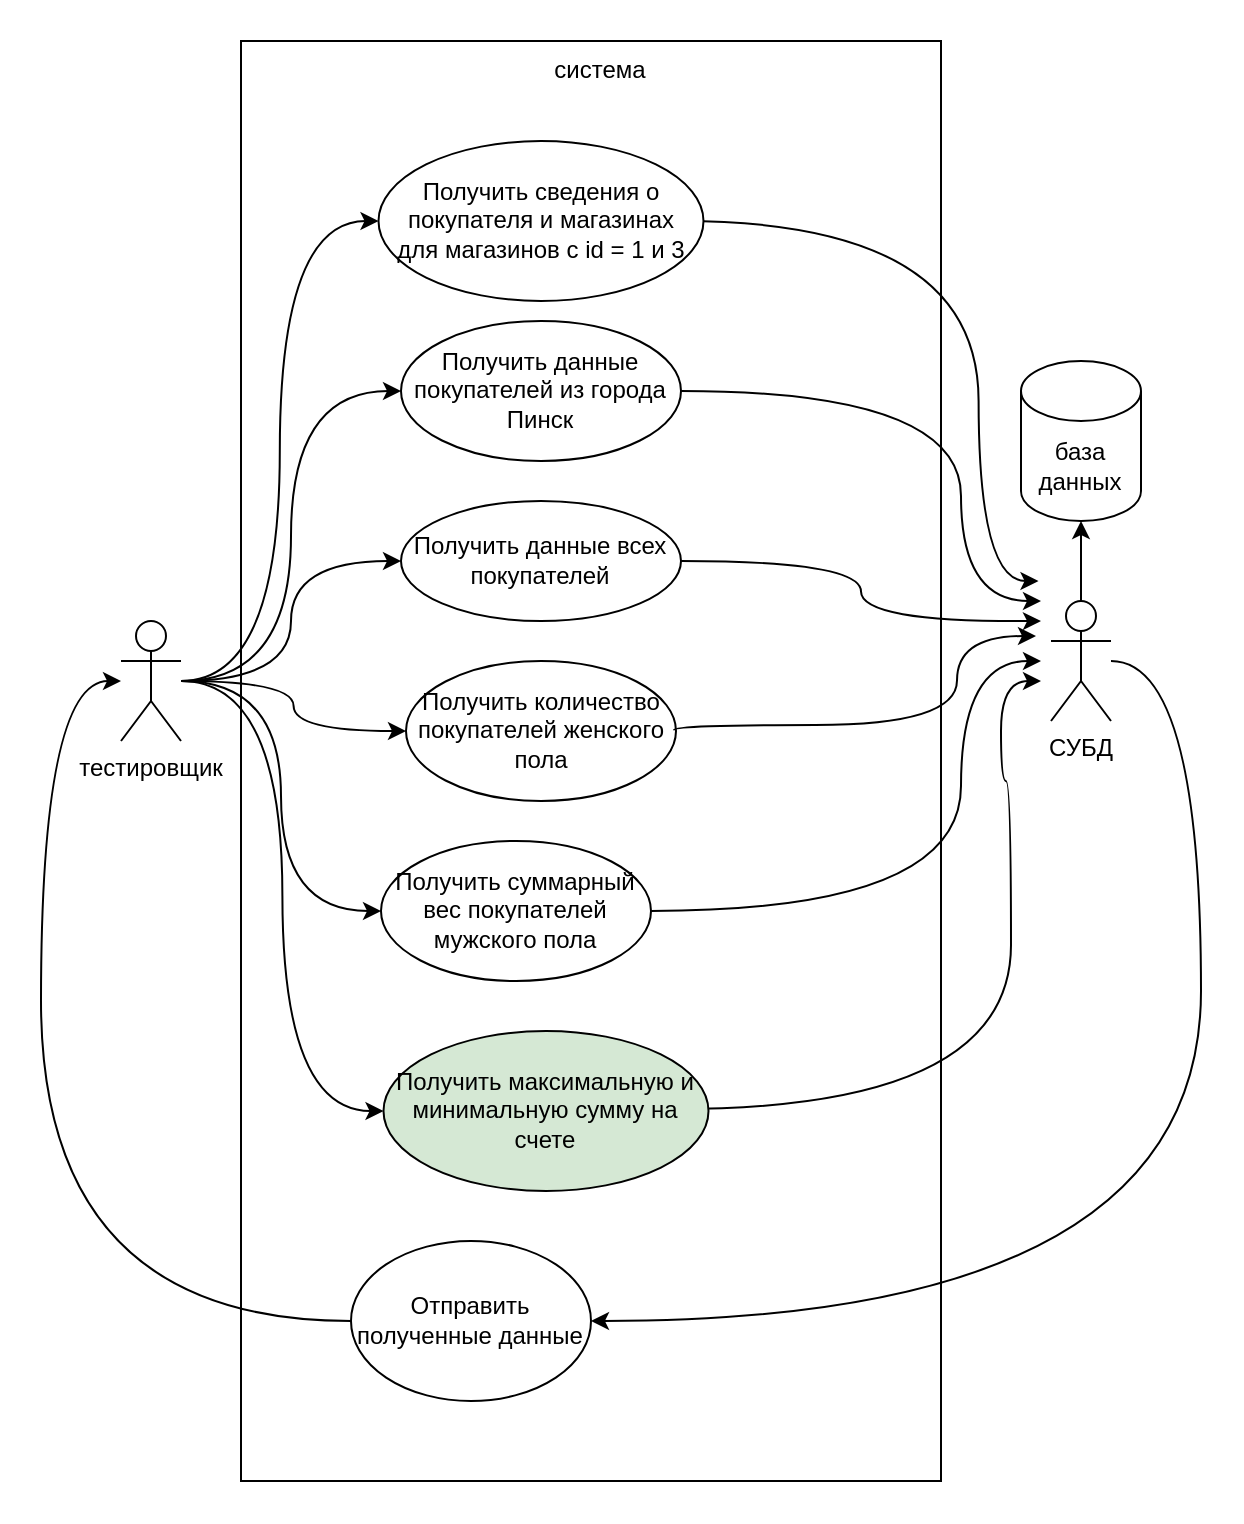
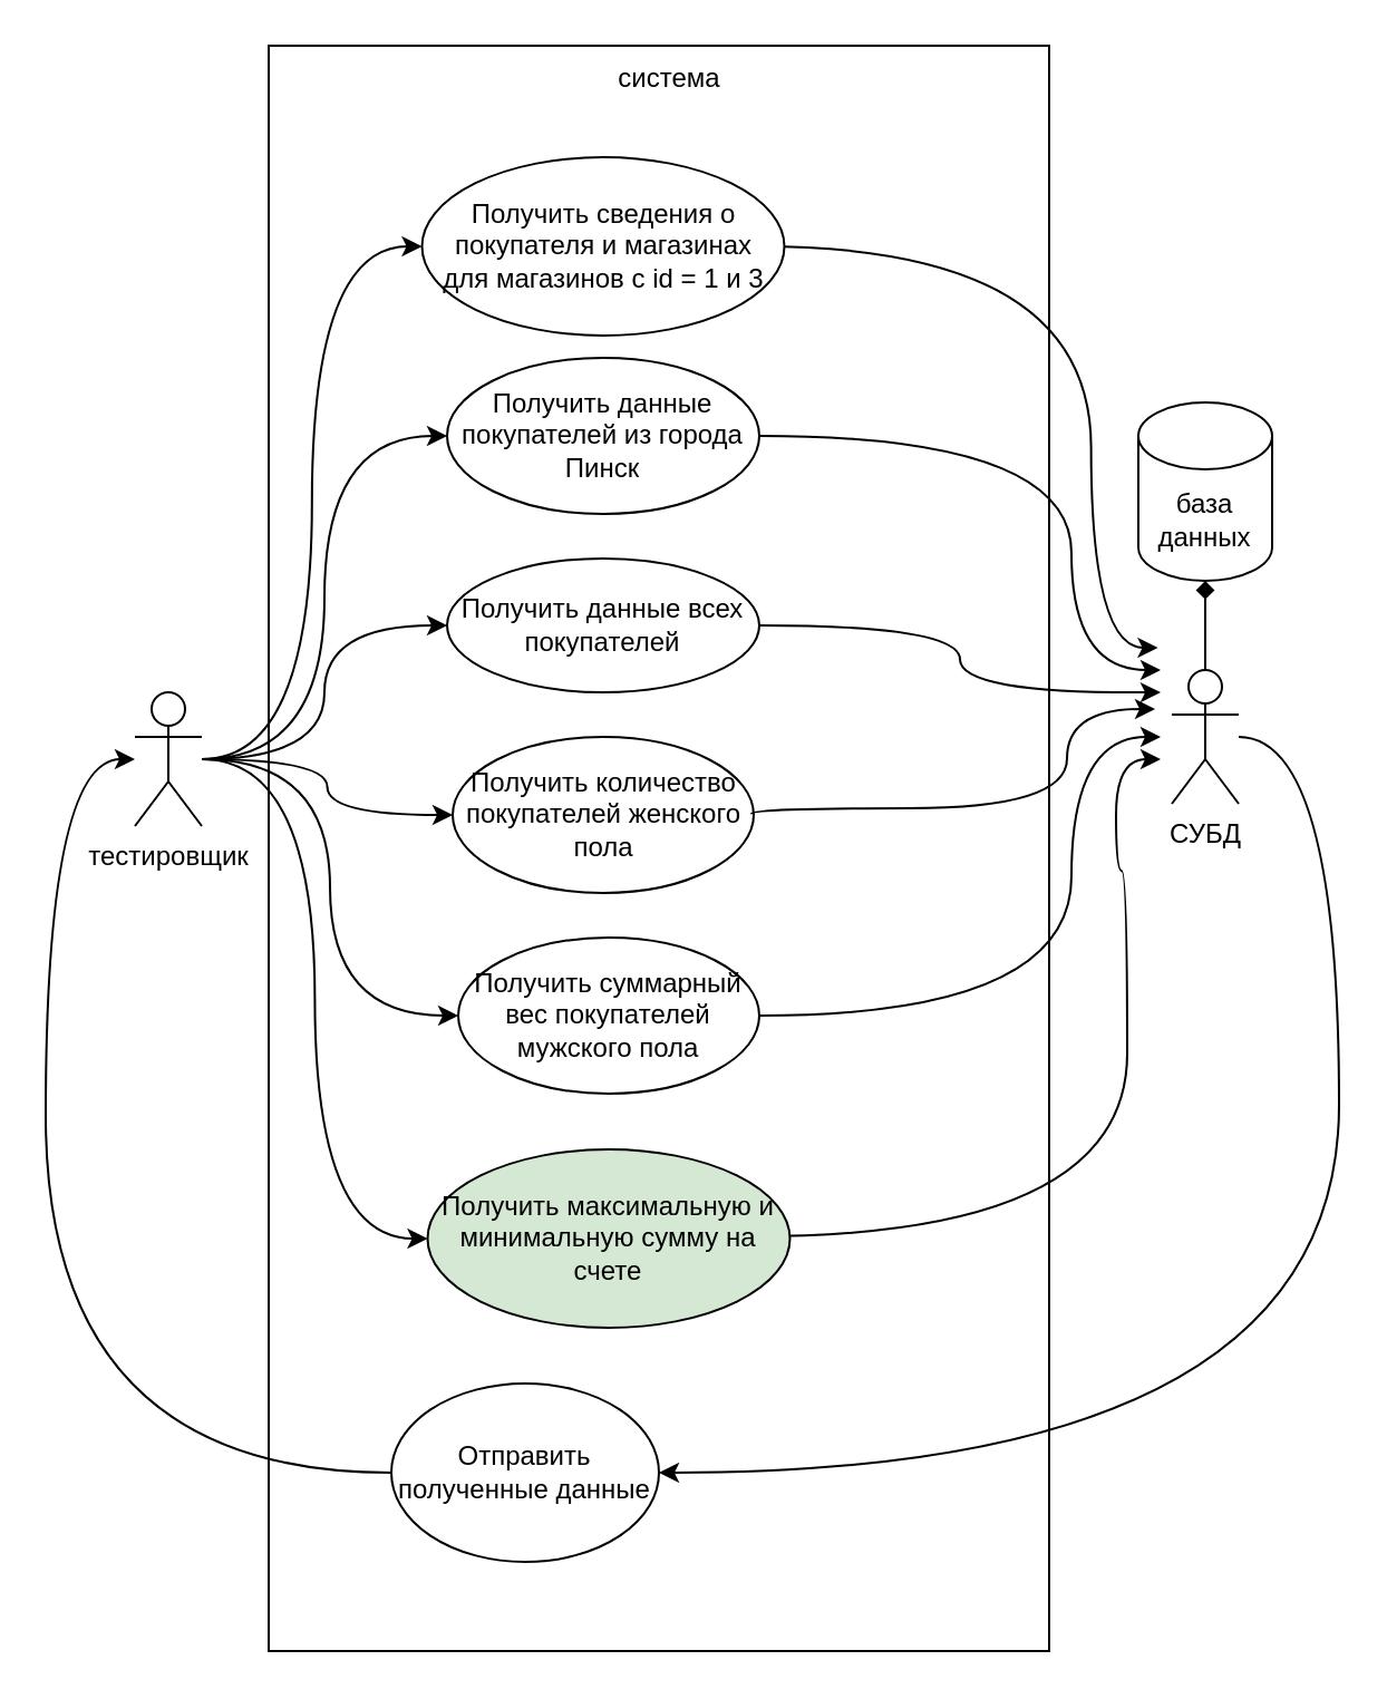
- <mxCell id="14" style="edgeStyle=orthogonalEdgeStyle;rounded=0;orthogonalLoop=1;jettySize=auto;html=1;exitX=0.5;exitY=0;exitDx=0;exitDy=0;exitPerimeter=0;entryX=0.5;entryY=1;entryDx=0;entryDy=0;entryPerimeter=0;" edge="1" parent="1" source="11" target="9"><mxGeometry relative="1" as="geometry" /></mxCell>
+ <mxCell id="14" style="edgeStyle=orthogonalEdgeStyle;rounded=0;orthogonalLoop=1;jettySize=auto;html=1;exitX=0.5;exitY=0;exitDx=0;exitDy=0;exitPerimeter=0;entryX=0.5;entryY=1;entryDx=0;entryDy=0;entryPerimeter=0;endArrow=diamond;" edge="1" parent="1" source="11" target="9"><mxGeometry relative="1" as="geometry" /></mxCell>
- <mxCell id="19" value="Получить суммарный вес покупателей мужского пола" style="ellipse;whiteSpace=wrap;html=1;" vertex="1" parent="1"><mxGeometry x="190" y="420" width="135" height="70" as="geometry" /></mxCell>
+ <mxCell id="19" value="Получить суммарный вес покупателей мужского пола" style="ellipse;whiteSpace=wrap;html=1;" vertex="1" parent="1"><mxGeometry x="205" y="420" width="135" height="70" as="geometry" /></mxCell>
